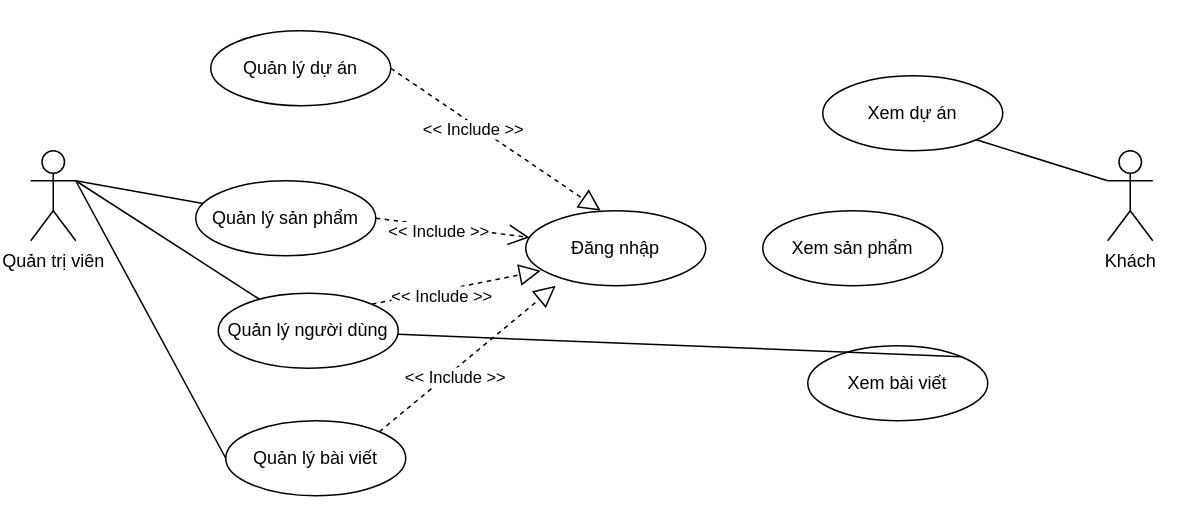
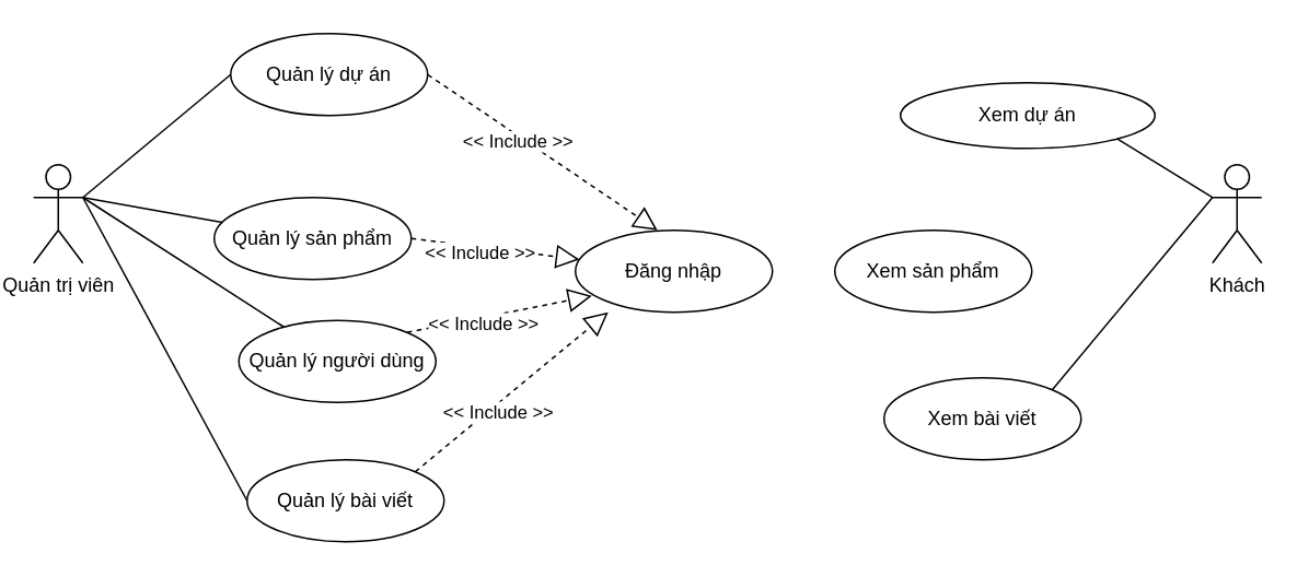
- <mxCell id="8" value="Xem dự án" style="ellipse;whiteSpace=wrap;html=1;" vertex="1" parent="1"><mxGeometry x="548" y="50" width="120" height="50" as="geometry" /></mxCell>
+ <mxCell id="8" value="Xem dự án" style="ellipse;whiteSpace=wrap;html=1;" vertex="1" parent="1"><mxGeometry x="548" y="50" width="155" height="40" as="geometry" /></mxCell>
+ <mxCell id="11" value="" style="endArrow=none;html=1;rounded=0;entryX=0;entryY=0.5;entryDx=0;entryDy=0;exitX=1;exitY=0.333;exitDx=0;exitDy=0;exitPerimeter=0;" edge="1" parent="1" source="2" target="4"><mxGeometry width="50" height="50" relative="1" as="geometry"><mxPoint x="50" y="110" as="sourcePoint" /><mxPoint x="100" y="60" as="targetPoint" /></mxGeometry></mxCell>
- <mxCell id="20" value="" style="endArrow=open;dashed=1;endFill=0;endSize=12;html=1;rounded=0;exitX=1;exitY=0.5;exitDx=0;exitDy=0;" edge="1" parent="1" source="5" target="17"><mxGeometry width="160" relative="1" as="geometry"><mxPoint x="270" y="55" as="sourcePoint" /><mxPoint x="410" y="150" as="targetPoint" /></mxGeometry></mxCell>
+ <mxCell id="20" value="" style="endArrow=block;dashed=1;endFill=0;endSize=12;html=1;rounded=0;exitX=1;exitY=0.5;exitDx=0;exitDy=0;" edge="1" parent="1" source="5" target="17"><mxGeometry width="160" relative="1" as="geometry"><mxPoint x="270" y="55" as="sourcePoint" /><mxPoint x="410" y="150" as="targetPoint" /></mxGeometry></mxCell>
- <mxCell id="16" value="" style="endArrow=none;html=1;rounded=0;exitX=1;exitY=0;exitDx=0;exitDy=0;" edge="1" parent="1" source="9" target="6"><mxGeometry width="50" height="50" relative="1" as="geometry"><mxPoint x="468" y="330" as="sourcePoint" /><mxPoint x="518" y="280" as="targetPoint" /></mxGeometry></mxCell>
+ <mxCell id="16" value="" style="endArrow=none;html=1;rounded=0;entryX=0;entryY=0.333;entryDx=0;entryDy=0;entryPerimeter=0;exitX=1;exitY=0;exitDx=0;exitDy=0;" edge="1" parent="1" source="9" target="3"><mxGeometry width="50" height="50" relative="1" as="geometry"><mxPoint x="468" y="330" as="sourcePoint" /><mxPoint x="518" y="280" as="targetPoint" /></mxGeometry></mxCell>
